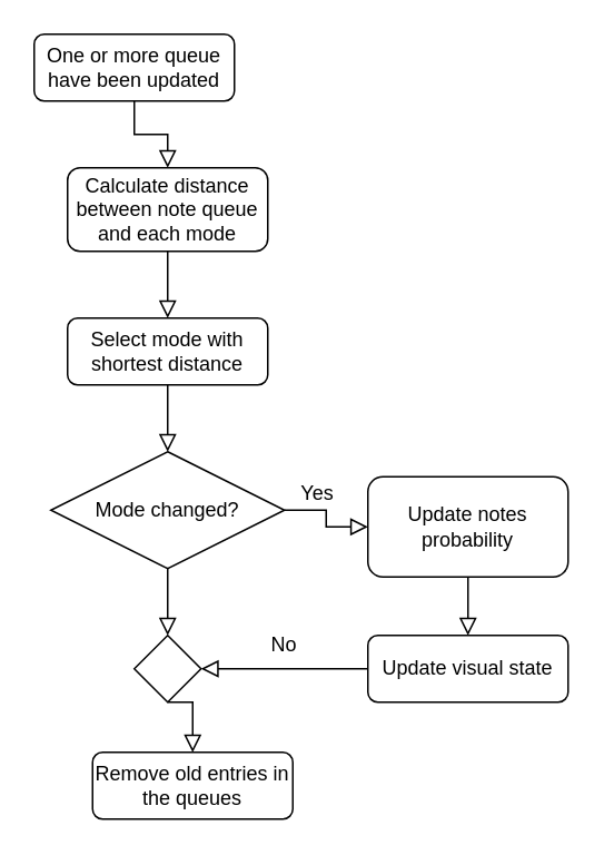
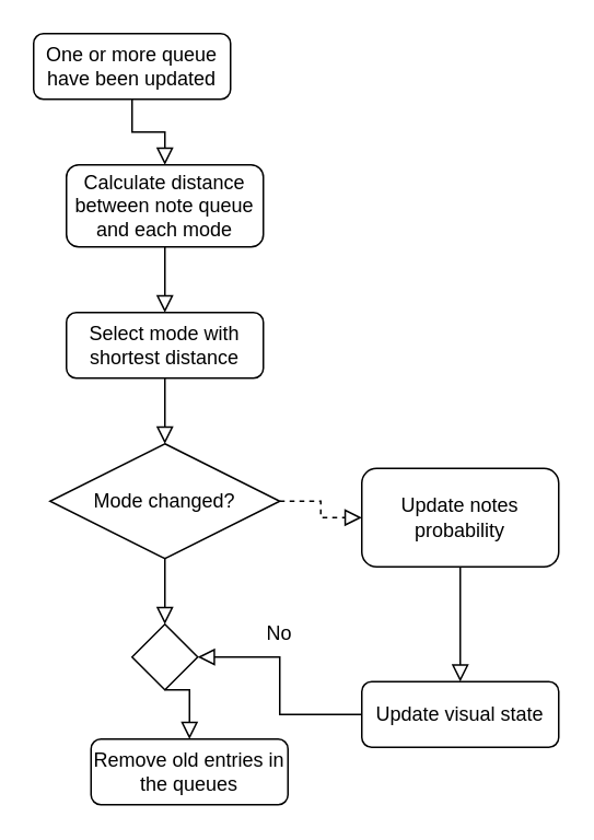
- <mxCell id="18" value="Yes" style="text;html=1;strokeColor=none;fillColor=none;align=center;verticalAlign=middle;whiteSpace=wrap;rounded=0;" vertex="1" parent="1"><mxGeometry x="170" y="285" width="40" height="20" as="geometry" /></mxCell>
- <mxCell id="13" value="" style="rounded=0;html=1;jettySize=auto;orthogonalLoop=1;fontSize=11;endArrow=block;endFill=0;endSize=8;strokeWidth=1;shadow=0;labelBackgroundColor=none;edgeStyle=orthogonalEdgeStyle;exitX=1;exitY=0.5;exitDx=0;exitDy=0;entryX=0;entryY=0.5;entryDx=0;entryDy=0;" edge="1" parent="1" source="7" target="11"><mxGeometry relative="1" as="geometry"><mxPoint x="110" y="350" as="sourcePoint" /><mxPoint x="110" y="430" as="targetPoint" /></mxGeometry></mxCell>
+ <mxCell id="13" value="" style="rounded=0;html=1;jettySize=auto;orthogonalLoop=1;fontSize=11;endArrow=block;endFill=0;endSize=8;strokeWidth=1;shadow=0;labelBackgroundColor=none;edgeStyle=orthogonalEdgeStyle;exitX=1;exitY=0.5;exitDx=0;exitDy=0;entryX=0;entryY=0.5;entryDx=0;entryDy=0;dashed=1;" edge="1" parent="1" source="7" target="11"><mxGeometry relative="1" as="geometry"><mxPoint x="110" y="350" as="sourcePoint" /><mxPoint x="110" y="430" as="targetPoint" /></mxGeometry></mxCell>
- <mxCell id="12" value="Update visual state" style="rounded=1;whiteSpace=wrap;html=1;fontSize=12;glass=0;strokeWidth=1;shadow=0;" vertex="1" parent="1"><mxGeometry x="220" y="380" width="120" height="40" as="geometry" /></mxCell>
+ <mxCell id="12" value="Update visual state" style="rounded=1;whiteSpace=wrap;html=1;fontSize=12;glass=0;strokeWidth=1;shadow=0;" vertex="1" parent="1"><mxGeometry x="220" y="415" width="120" height="40" as="geometry" /></mxCell>
